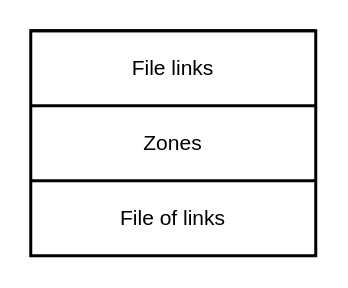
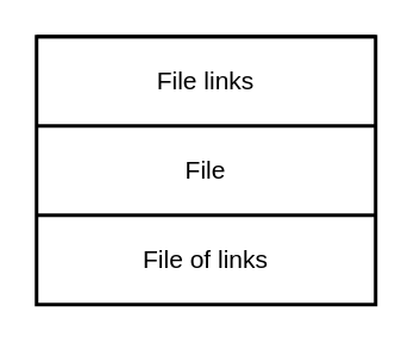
- <mxCell id="7" value="&lt;font style=&quot;font-size: 14px&quot;&gt;Zones&lt;/font&gt;" style="text;html=1;strokeColor=none;fillColor=none;align=center;verticalAlign=middle;whiteSpace=wrap;rounded=0;" parent="6" vertex="1"><mxGeometry width="190" height="50" as="geometry" /></mxCell>
+ <mxCell id="7" value="&lt;font style=&quot;font-size: 14px&quot;&gt;File&lt;/font&gt;" style="text;html=1;strokeColor=none;fillColor=none;align=center;verticalAlign=middle;whiteSpace=wrap;rounded=0;" parent="6" vertex="1"><mxGeometry width="190" height="50" as="geometry" /></mxCell>
